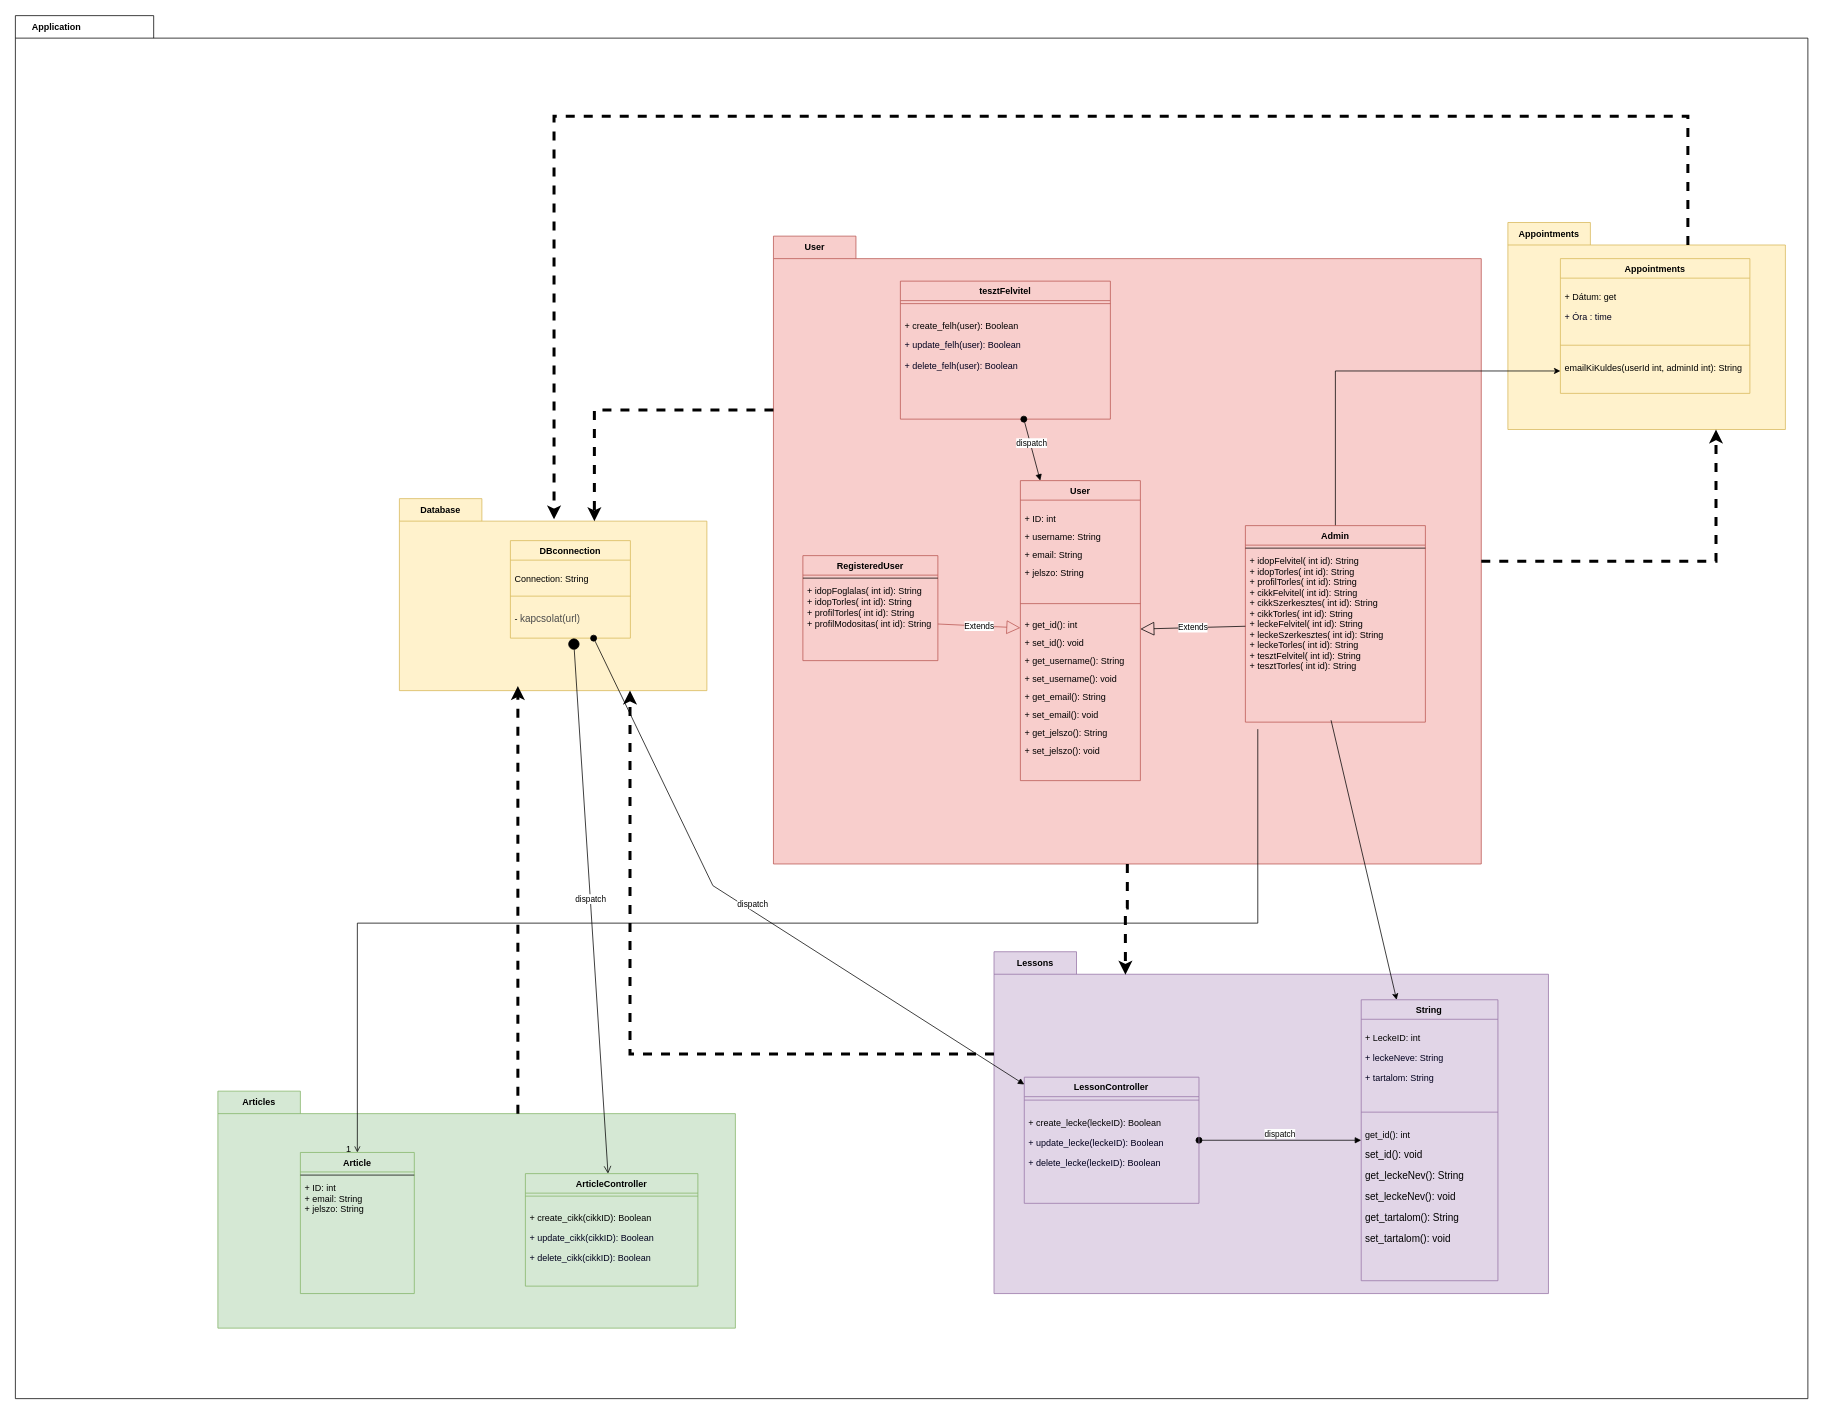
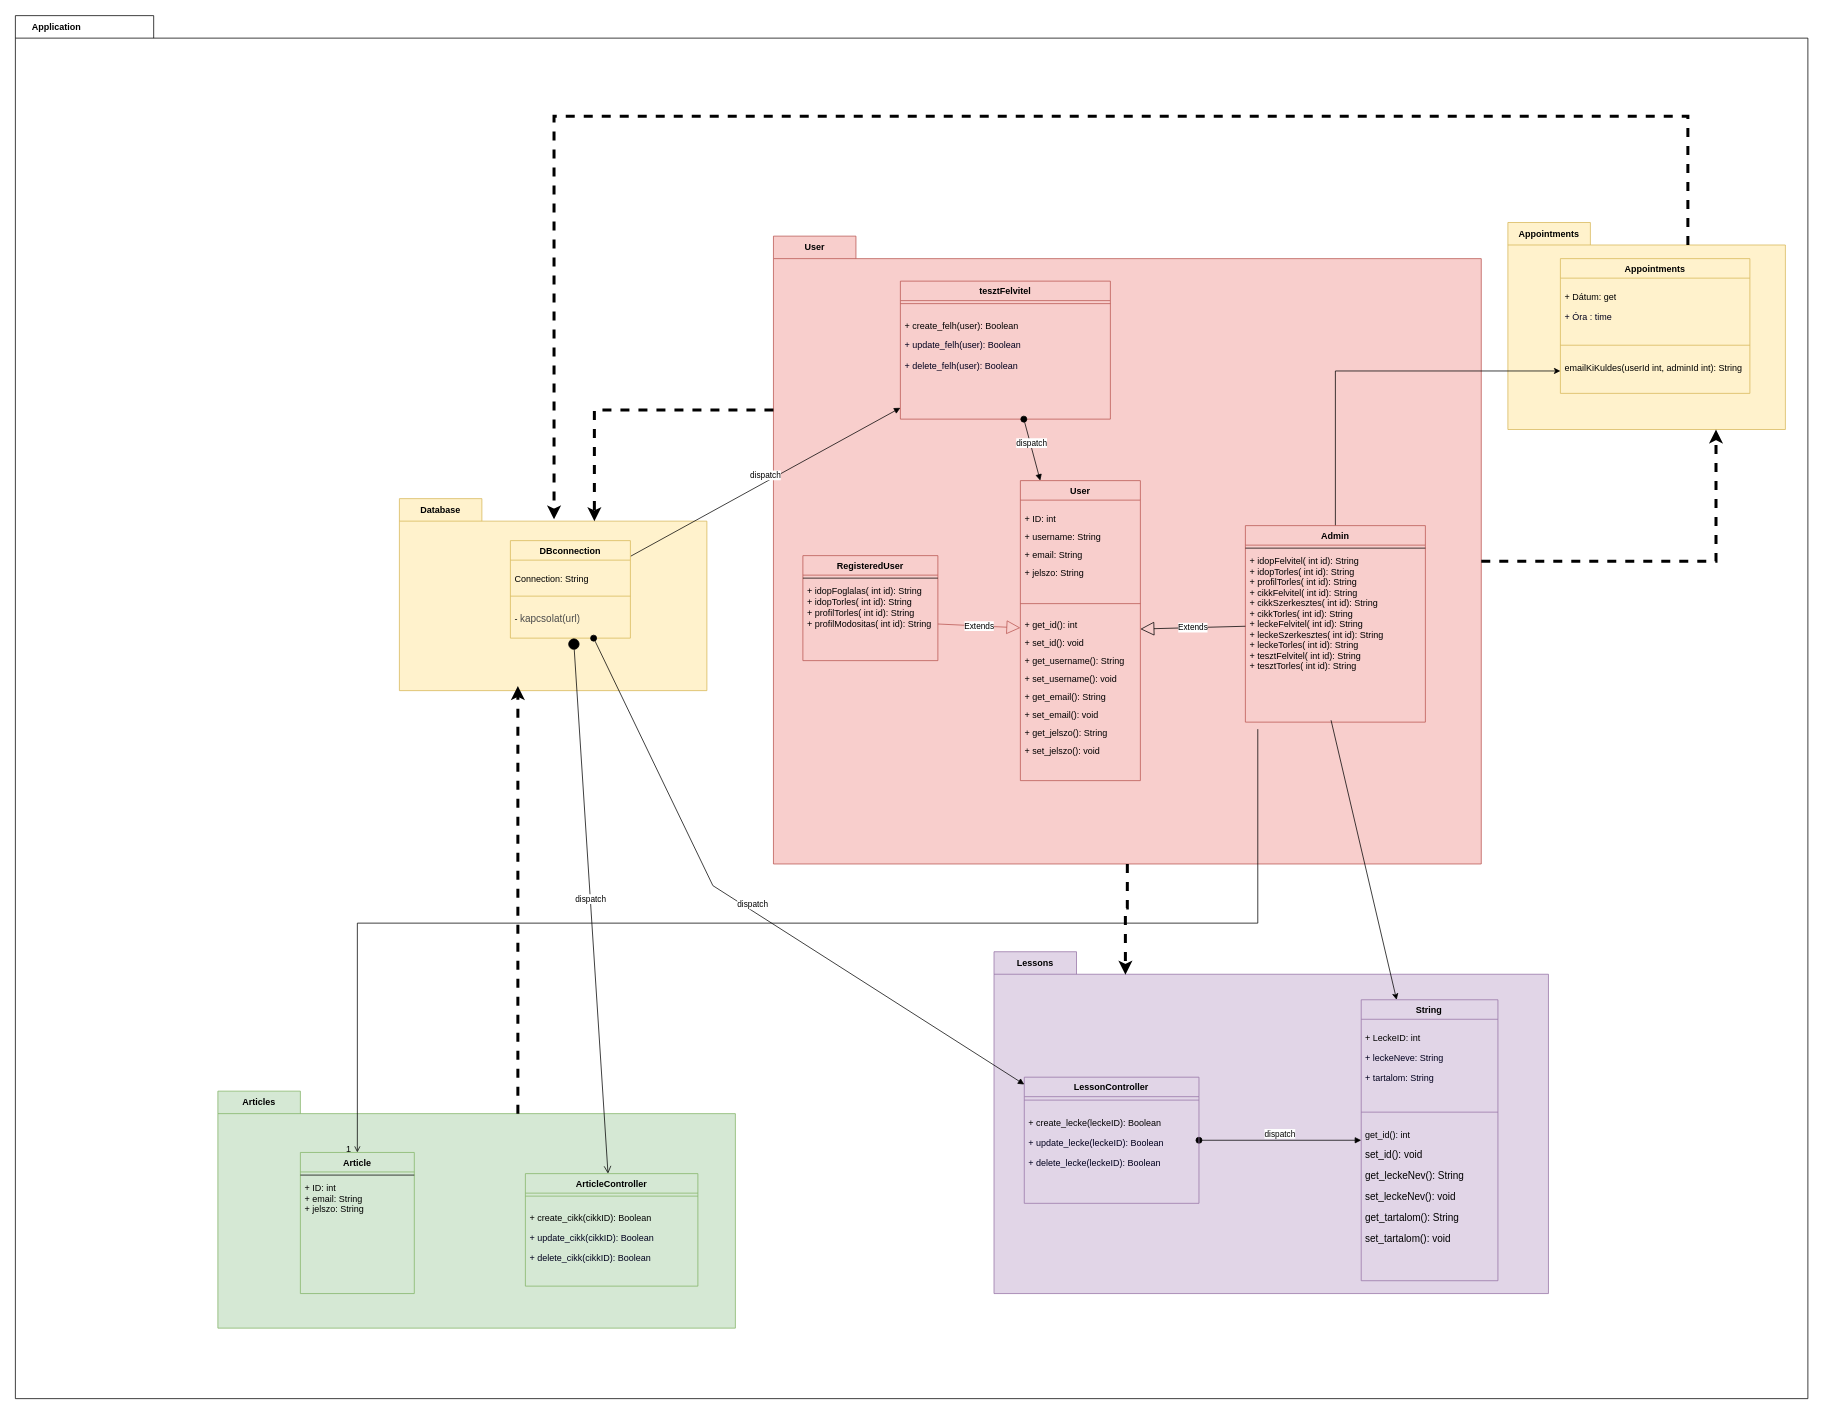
+ <mxCell id="55" value="dispatch" style="html=1;verticalAlign=bottom;endArrow=block;curved=0;rounded=0;" parent="1" source="56" target="51" edge="1"><mxGeometry width="80" relative="1" as="geometry"><mxPoint x="1510" y="870" as="sourcePoint" /><mxPoint x="1590" y="870" as="targetPoint" /></mxGeometry></mxCell>
- <mxCell id="35" style="edgeStyle=orthogonalEdgeStyle;rounded=0;orthogonalLoop=1;jettySize=auto;html=1;exitX=0;exitY=0;exitDx=0;exitDy=136.443;exitPerimeter=0;entryX=0.75;entryY=1;entryDx=0;entryDy=0;entryPerimeter=0;strokeWidth=4;dashed=1;" parent="2" source="6" target="24" edge="1"><mxGeometry relative="1" as="geometry" /></mxCell>
